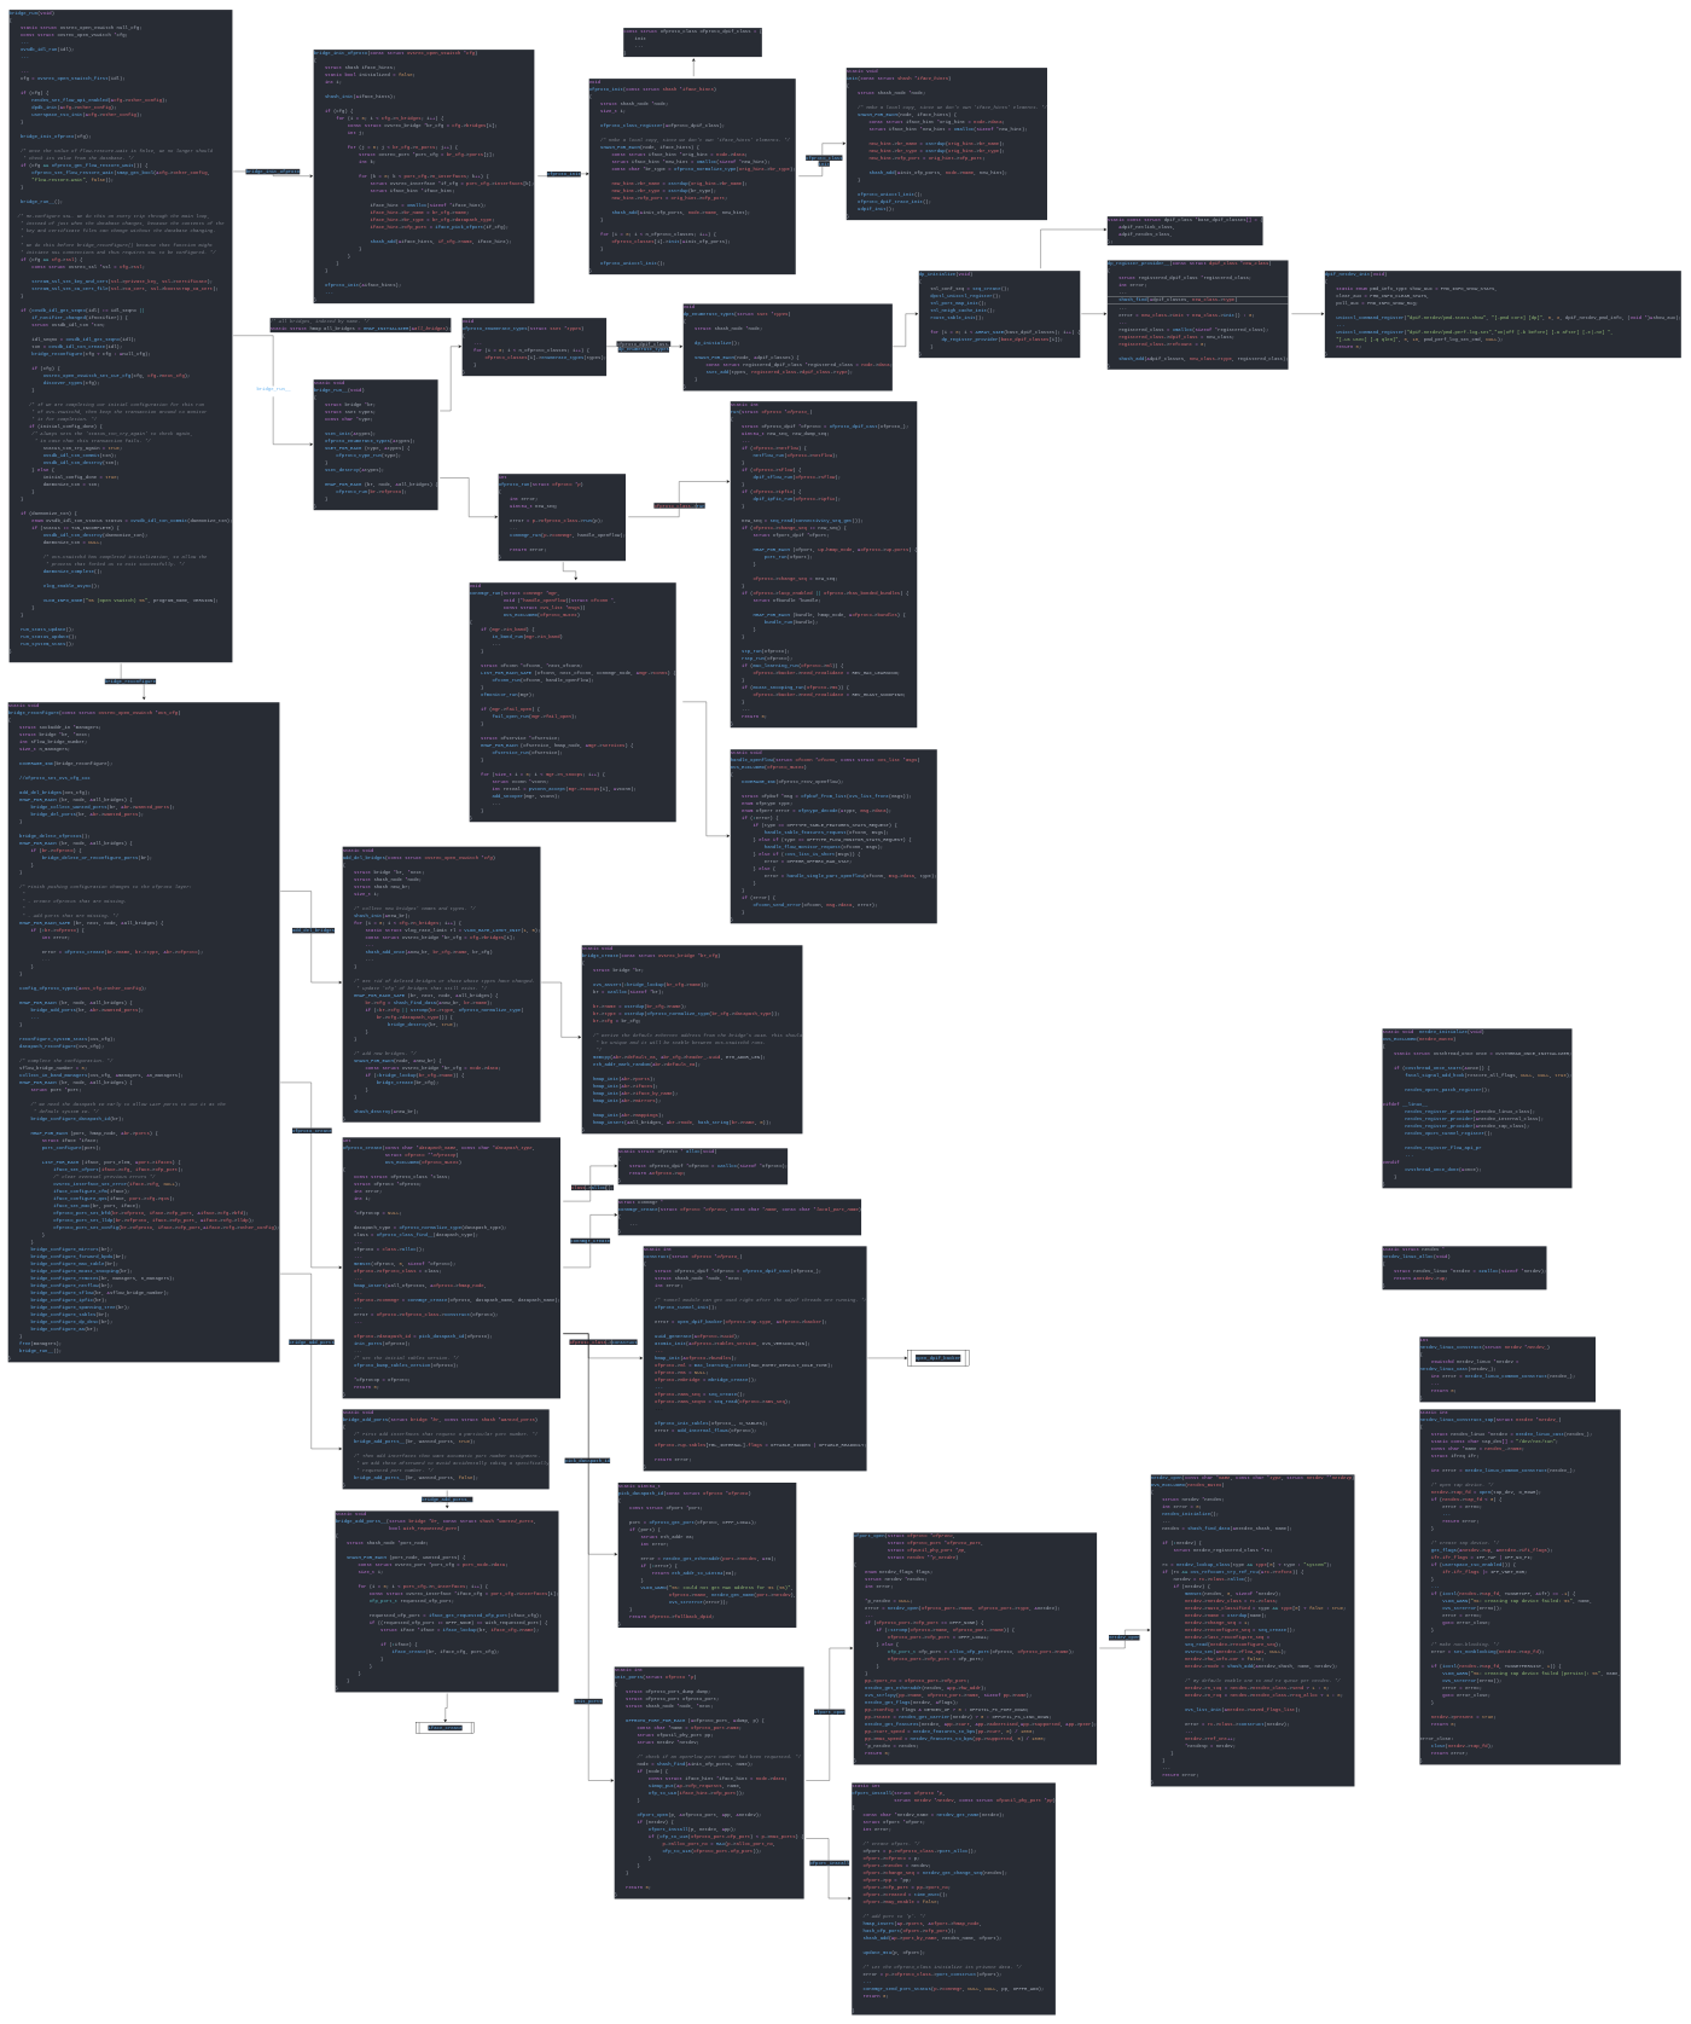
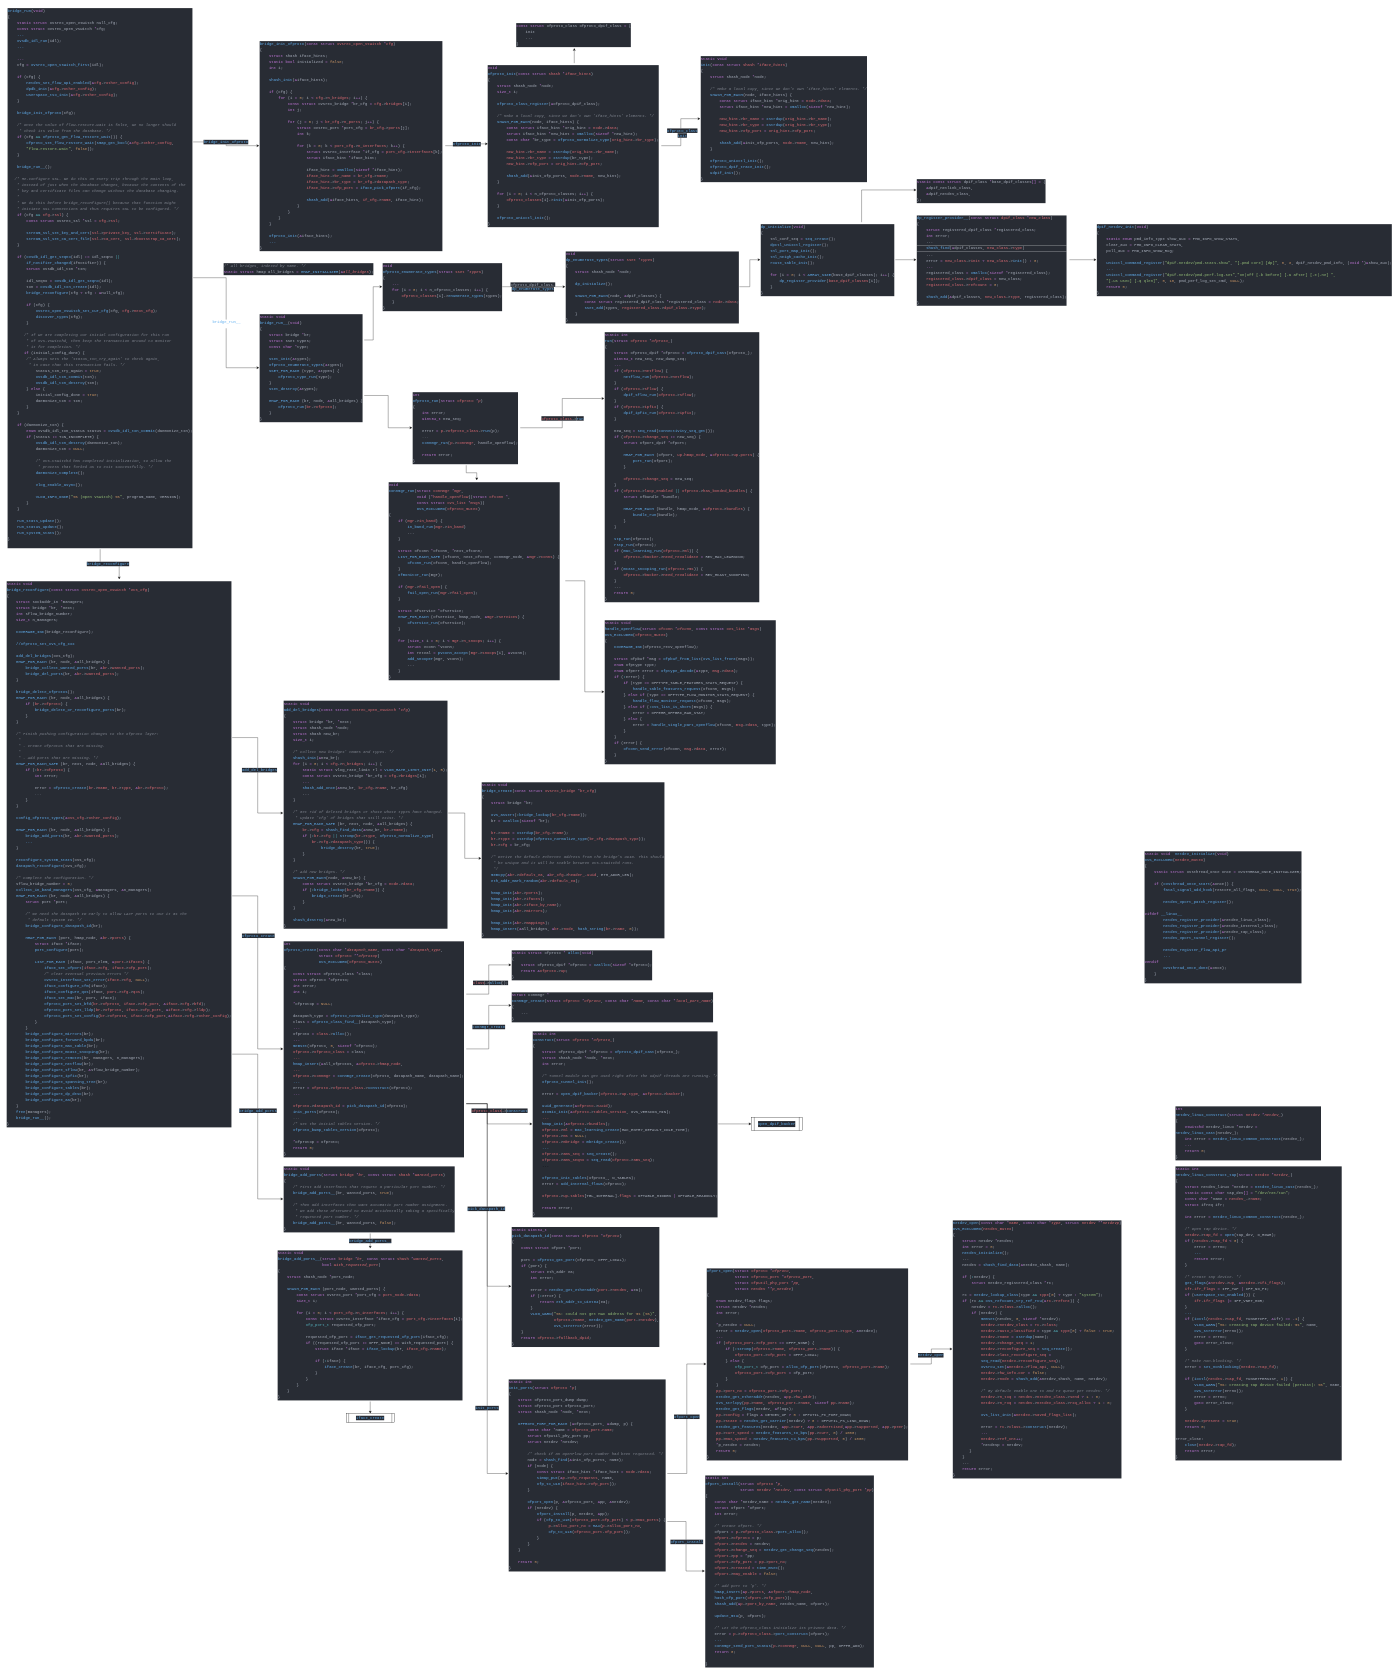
- <mxCell id="83" value="&lt;div style=&quot;color: rgb(171 , 178 , 191) ; background-color: rgb(40 , 44 , 52) ; font-family: &amp;#34;monaco&amp;#34; , &amp;#34;menlo&amp;#34; , &amp;#34;monaco&amp;#34; , &amp;#34;courier new&amp;#34; , monospace ; font-weight: normal ; font-size: 13px ; line-height: 20px&quot;&gt;&lt;div&gt;&lt;span style=&quot;color: #c678dd&quot;&gt;static&lt;/span&gt;&lt;span style=&quot;color: #abb2bf&quot;&gt; &lt;/span&gt;&lt;span style=&quot;color: #c678dd&quot;&gt;struct&lt;/span&gt;&lt;span style=&quot;color: #abb2bf&quot;&gt; netdev &lt;/span&gt;&lt;span style=&quot;color: #c678dd&quot;&gt;*&lt;/span&gt;&lt;/div&gt;&lt;div&gt;&lt;span style=&quot;color: #61afef&quot;&gt;netdev_linux_alloc&lt;/span&gt;&lt;span style=&quot;color: #abb2bf&quot;&gt;(&lt;/span&gt;&lt;span style=&quot;color: #c678dd&quot;&gt;void&lt;/span&gt;&lt;span style=&quot;color: #abb2bf&quot;&gt;)&lt;/span&gt;&lt;/div&gt;&lt;div&gt;&lt;span style=&quot;color: #abb2bf&quot;&gt;{&lt;/span&gt;&lt;/div&gt;&lt;div&gt;&lt;span style=&quot;color: #abb2bf&quot;&gt;&lt;/span&gt;&lt;span style=&quot;color: #c678dd&quot;&gt;&amp;nbsp; &amp;nbsp; struct&lt;/span&gt;&lt;span style=&quot;color: #abb2bf&quot;&gt; netdev_linux &lt;/span&gt;&lt;span style=&quot;color: #c678dd&quot;&gt;*&lt;/span&gt;&lt;span style=&quot;color: #abb2bf&quot;&gt;netdev &lt;/span&gt;&lt;span style=&quot;color: #c678dd&quot;&gt;=&lt;/span&gt;&lt;span style=&quot;color: #abb2bf&quot;&gt; &lt;/span&gt;&lt;span style=&quot;color: #61afef&quot;&gt;xzalloc&lt;/span&gt;&lt;span style=&quot;color: #abb2bf&quot;&gt;(&lt;/span&gt;&lt;span style=&quot;color: #c678dd&quot;&gt;sizeof&lt;/span&gt;&lt;span style=&quot;color: #abb2bf&quot;&gt; &lt;/span&gt;&lt;span style=&quot;color: #c678dd&quot;&gt;*&lt;/span&gt;&lt;span style=&quot;color: #abb2bf&quot;&gt;netdev);&lt;/span&gt;&lt;/div&gt;&lt;div&gt;&lt;span style=&quot;color: #abb2bf&quot;&gt;&lt;/span&gt;&lt;span style=&quot;color: #c678dd&quot;&gt;&amp;nbsp; &amp;nbsp; return&lt;/span&gt;&lt;span style=&quot;color: #abb2bf&quot;&gt; &lt;/span&gt;&lt;span style=&quot;color: #c678dd&quot;&gt;&amp;amp;&lt;/span&gt;&lt;span style=&quot;color: #e06c75&quot;&gt;netdev&lt;/span&gt;&lt;span style=&quot;color: #abb2bf&quot;&gt;-&amp;gt;&lt;/span&gt;&lt;span style=&quot;color: #e06c75&quot;&gt;up&lt;/span&gt;&lt;span style=&quot;color: #abb2bf&quot;&gt;;&lt;/span&gt;&lt;/div&gt;&lt;div&gt;&lt;span style=&quot;color: #abb2bf&quot;&gt;}&lt;/span&gt;&lt;/div&gt;&lt;/div&gt;" style="text;whiteSpace=wrap;html=1;" vertex="1" parent="1"><mxGeometry x="3812" y="3430" width="500" height="140" as="geometry" /></mxCell>
- <mxCell id="71" value="&lt;span style=&quot;color: rgb(97 , 175 , 239) ; font-family: &amp;#34;monaco&amp;#34; , &amp;#34;menlo&amp;#34; , &amp;#34;monaco&amp;#34; , &amp;#34;courier new&amp;#34; , monospace ; font-size: 13px ; text-align: left ; background-color: rgb(40 , 44 , 52)&quot;&gt;iface_create&lt;/span&gt;" style="shape=process;whiteSpace=wrap;html=1;backgroundOutline=1;size=0.05;" parent="1" vertex="1"><mxGeometry x="1148" y="4750" width="160" height="30" as="geometry" /></mxCell>
+ <mxCell id="71" value="&lt;span style=&quot;color: rgb(97 , 175 , 239) ; font-family: &amp;#34;monaco&amp;#34; , &amp;#34;menlo&amp;#34; , &amp;#34;monaco&amp;#34; , &amp;#34;courier new&amp;#34; , monospace ; font-size: 13px ; text-align: left ; background-color: rgb(40 , 44 , 52)&quot;&gt;iface_create&lt;/span&gt;" style="shape=process;whiteSpace=wrap;html=1;backgroundOutline=1;size=0.05;" parent="1" vertex="1"><mxGeometry x="1153" y="4710" width="160" height="30" as="geometry" /></mxCell>
